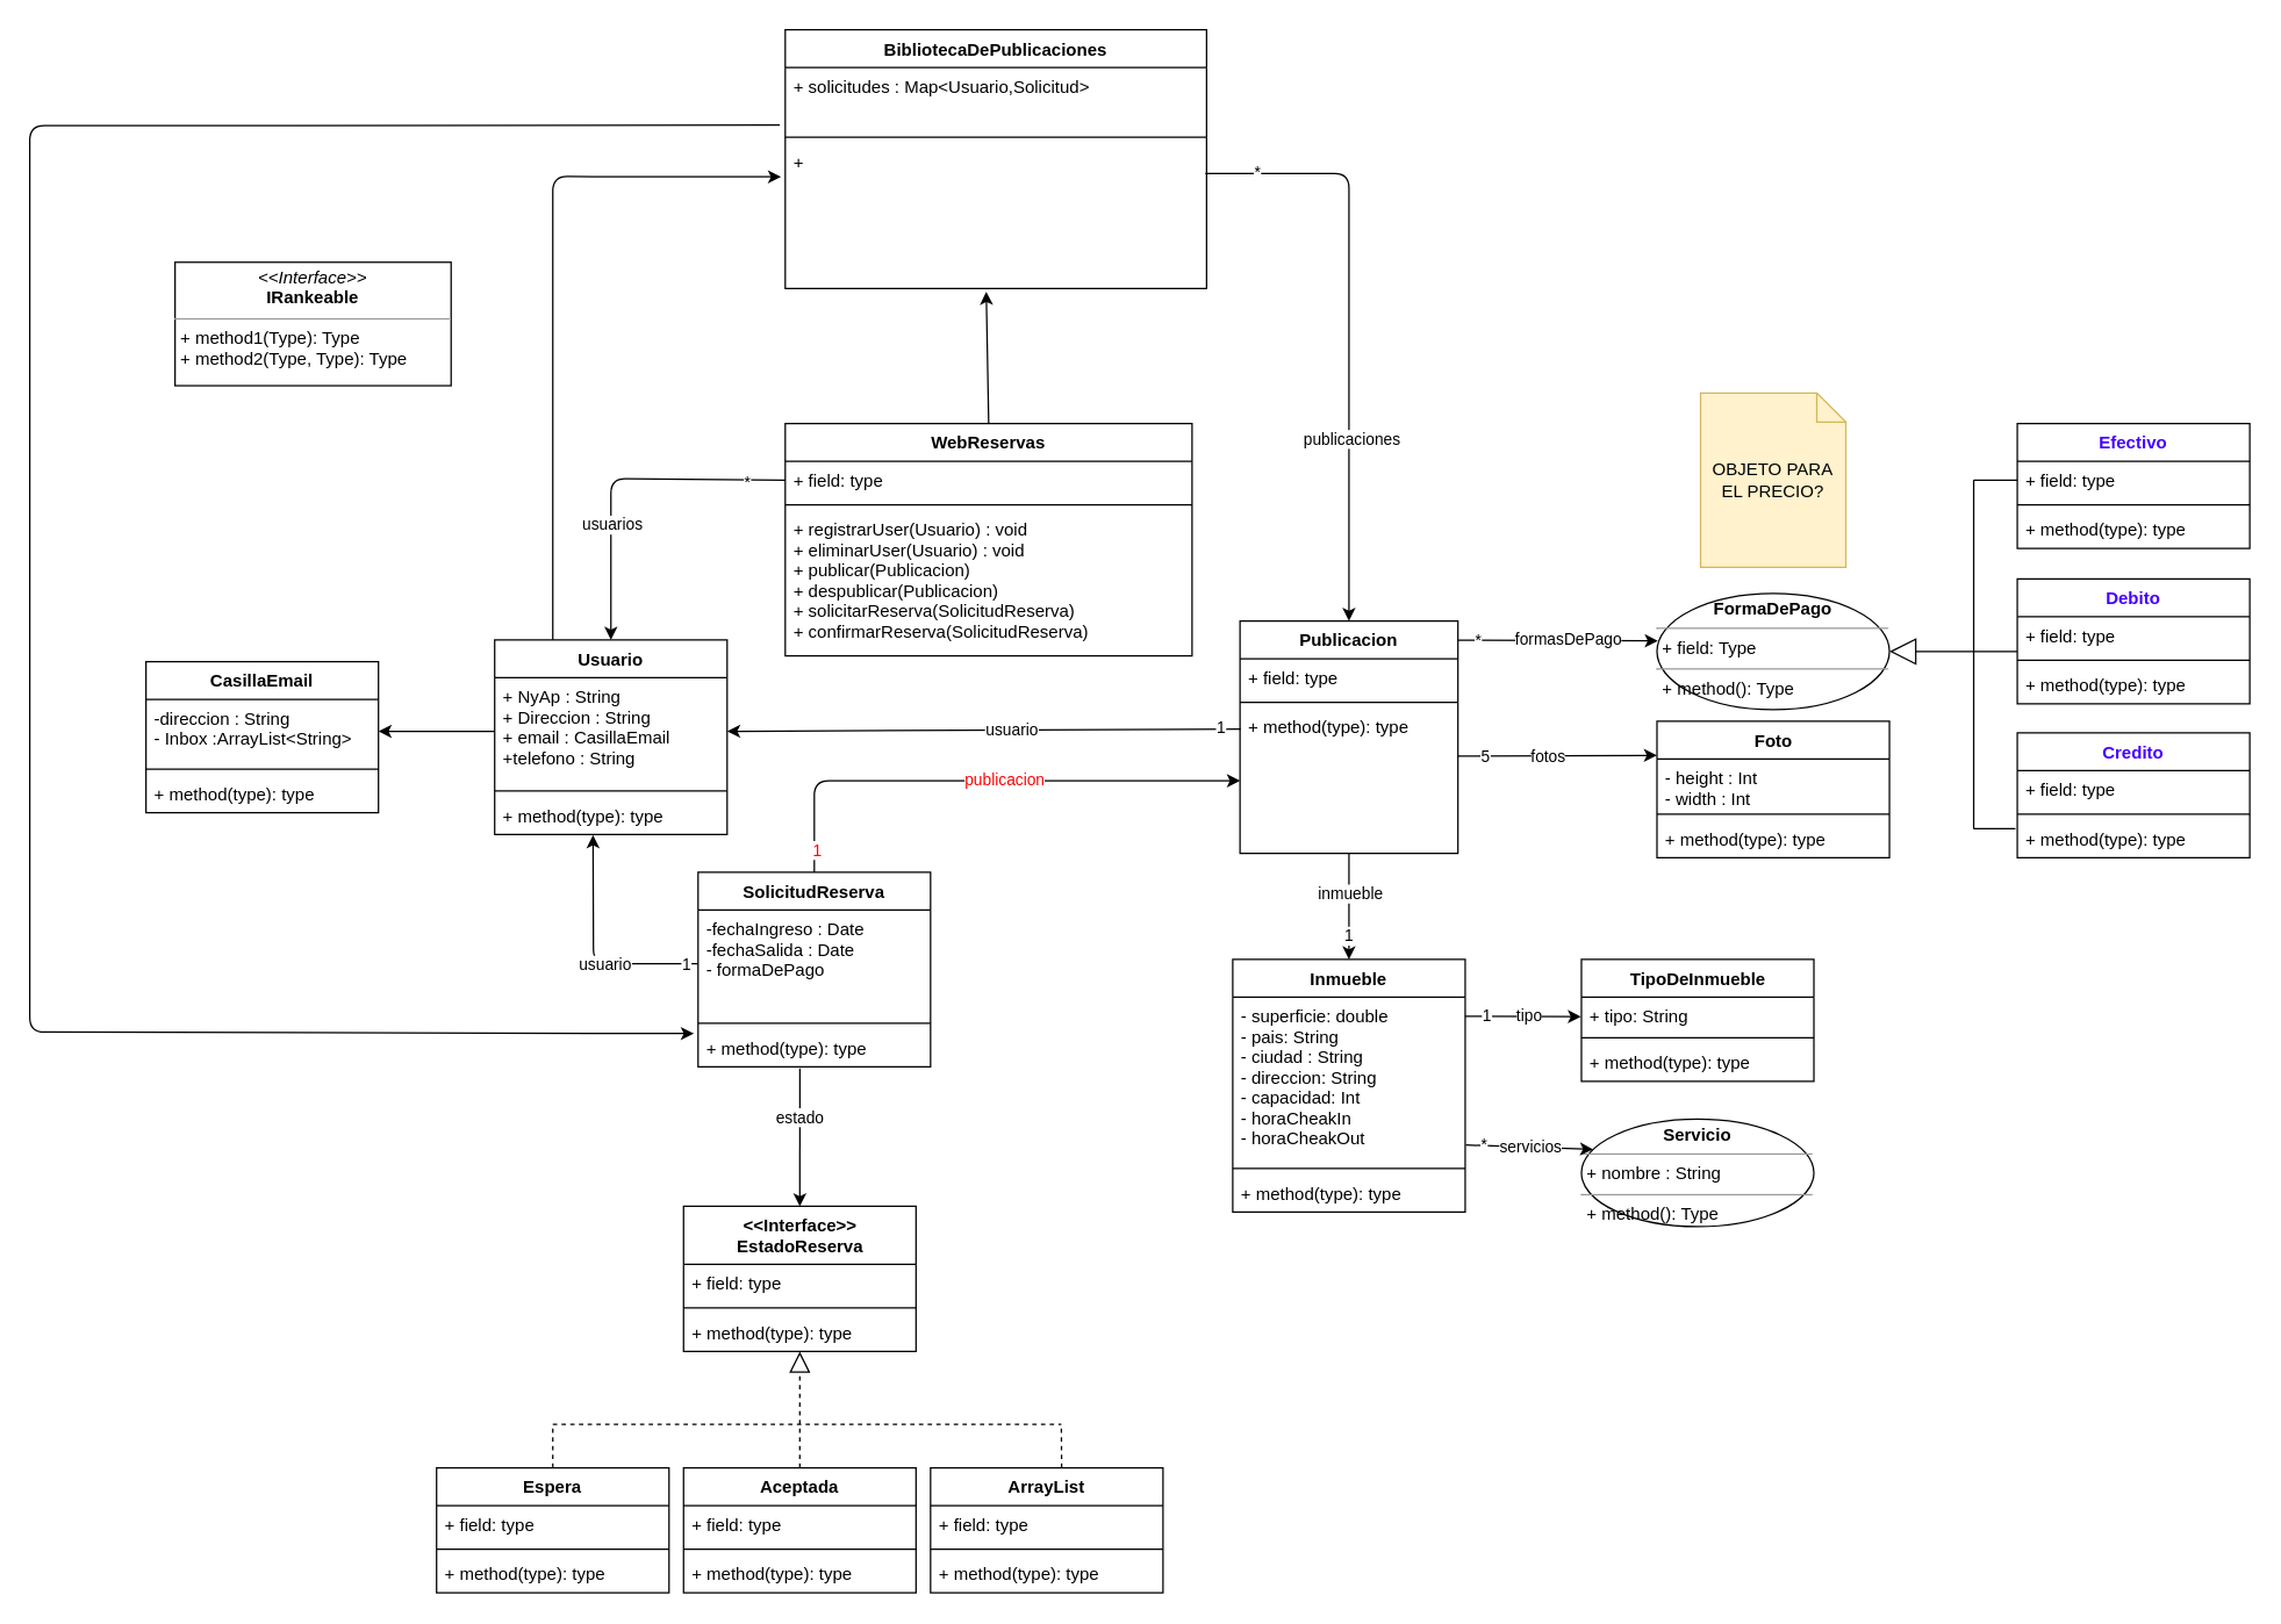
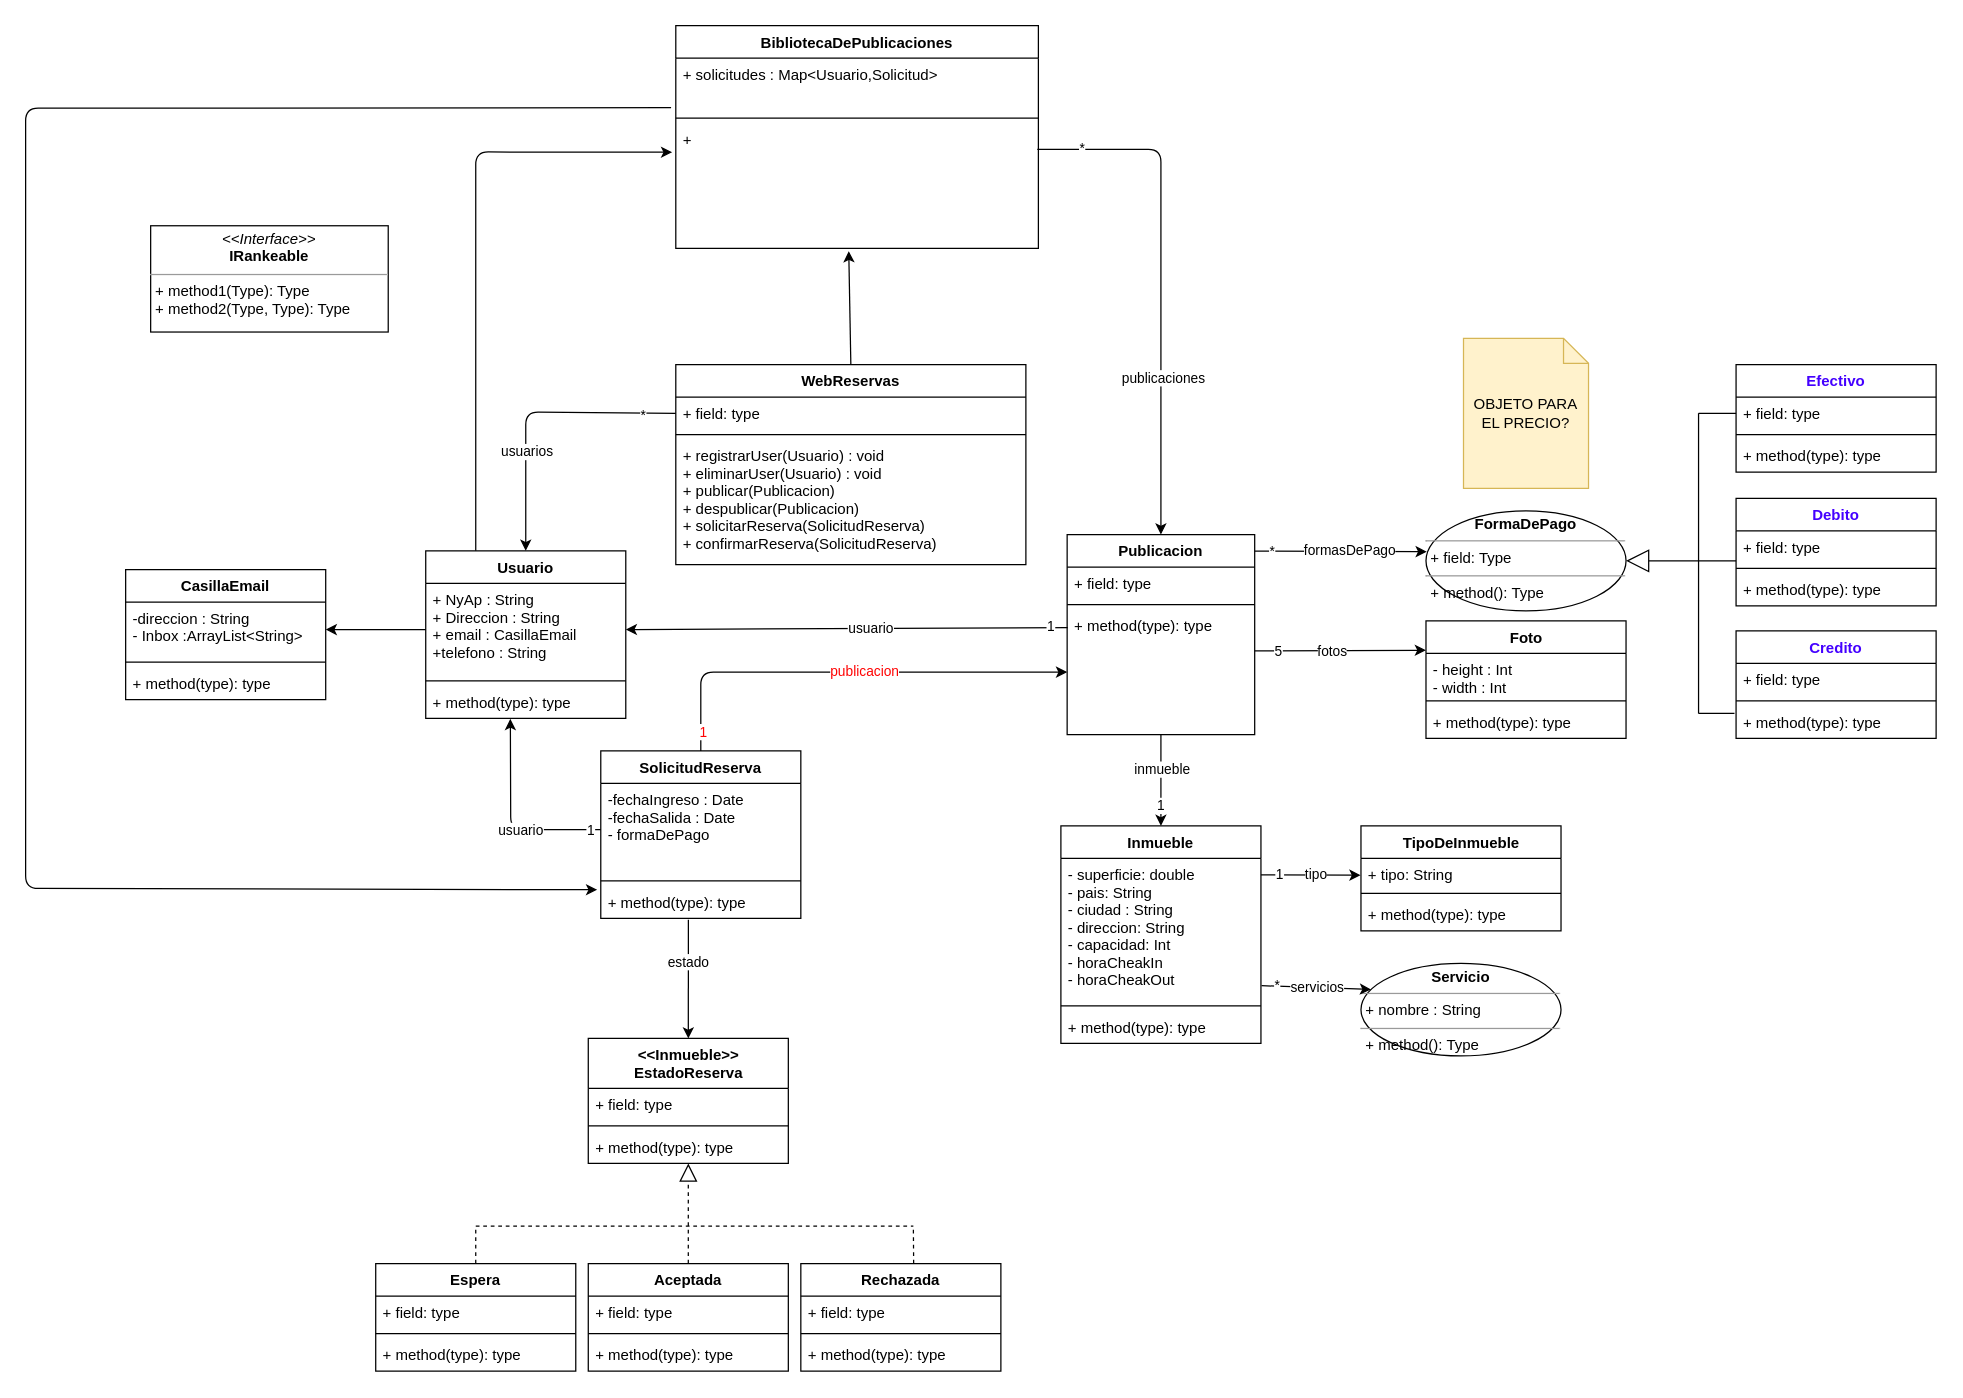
- <mxCell id="74" value="&amp;lt;&amp;lt;Interface&amp;gt;&amp;gt;&lt;br&gt;EstadoReserva" style="swimlane;fontStyle=1;align=center;verticalAlign=top;childLayout=stackLayout;horizontal=1;startSize=40;horizontalStack=0;resizeParent=1;resizeParentMax=0;resizeLast=0;collapsible=1;marginBottom=0;html=1;" parent="1" vertex="1"><mxGeometry x="470" y="830" width="160" height="100" as="geometry" /></mxCell>
+ <mxCell id="74" value="&amp;lt;&amp;lt;Inmueble&amp;gt;&amp;gt;&lt;br&gt;EstadoReserva" style="swimlane;fontStyle=1;align=center;verticalAlign=top;childLayout=stackLayout;horizontal=1;startSize=40;horizontalStack=0;resizeParent=1;resizeParentMax=0;resizeLast=0;collapsible=1;marginBottom=0;html=1;" parent="1" vertex="1"><mxGeometry x="470" y="830" width="160" height="100" as="geometry" /></mxCell>
- <mxCell id="86" value="ArrayList" style="swimlane;fontStyle=1;align=center;verticalAlign=top;childLayout=stackLayout;horizontal=1;startSize=26;horizontalStack=0;resizeParent=1;resizeParentMax=0;resizeLast=0;collapsible=1;marginBottom=0;" parent="1" vertex="1"><mxGeometry x="640" y="1010" width="160" height="86" as="geometry" /></mxCell>
+ <mxCell id="86" value="Rechazada" style="swimlane;fontStyle=1;align=center;verticalAlign=top;childLayout=stackLayout;horizontal=1;startSize=26;horizontalStack=0;resizeParent=1;resizeParentMax=0;resizeLast=0;collapsible=1;marginBottom=0;" parent="1" vertex="1"><mxGeometry x="640" y="1010" width="160" height="86" as="geometry" /></mxCell>
